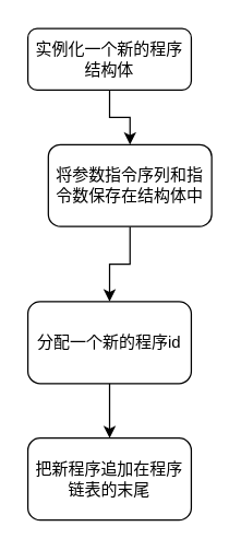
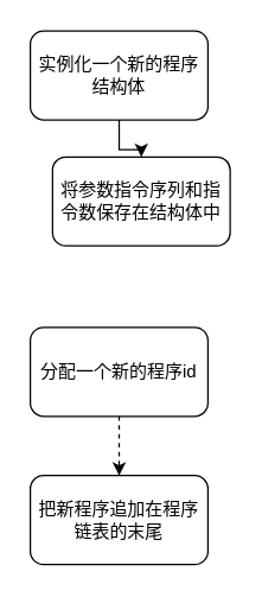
- <mxCell id="3" value="实例化一个新的程序结构体" style="rounded=1;whiteSpace=wrap;html=1;" vertex="1" parent="1"><mxGeometry x="20" y="20" width="120" height="45" as="geometry" /></mxCell>
+ <mxCell id="3" value="实例化一个新的程序结构体" style="rounded=1;whiteSpace=wrap;html=1;" vertex="1" parent="1"><mxGeometry x="20" y="20" width="120" height="60" as="geometry" /></mxCell>
- <mxCell id="4" value="" style="edgeStyle=orthogonalEdgeStyle;rounded=0;orthogonalLoop=1;jettySize=auto;html=1;" edge="1" parent="1" source="5" target="7"><mxGeometry relative="1" as="geometry" /></mxCell>
- <mxCell id="6" value="" style="edgeStyle=orthogonalEdgeStyle;rounded=0;orthogonalLoop=1;jettySize=auto;html=1;" edge="1" parent="1" source="7" target="8"><mxGeometry relative="1" as="geometry" /></mxCell>
+ <mxCell id="6" value="" style="edgeStyle=orthogonalEdgeStyle;rounded=0;orthogonalLoop=1;jettySize=auto;html=1;dashed=1;" edge="1" parent="1" source="7" target="8"><mxGeometry relative="1" as="geometry" /></mxCell>
